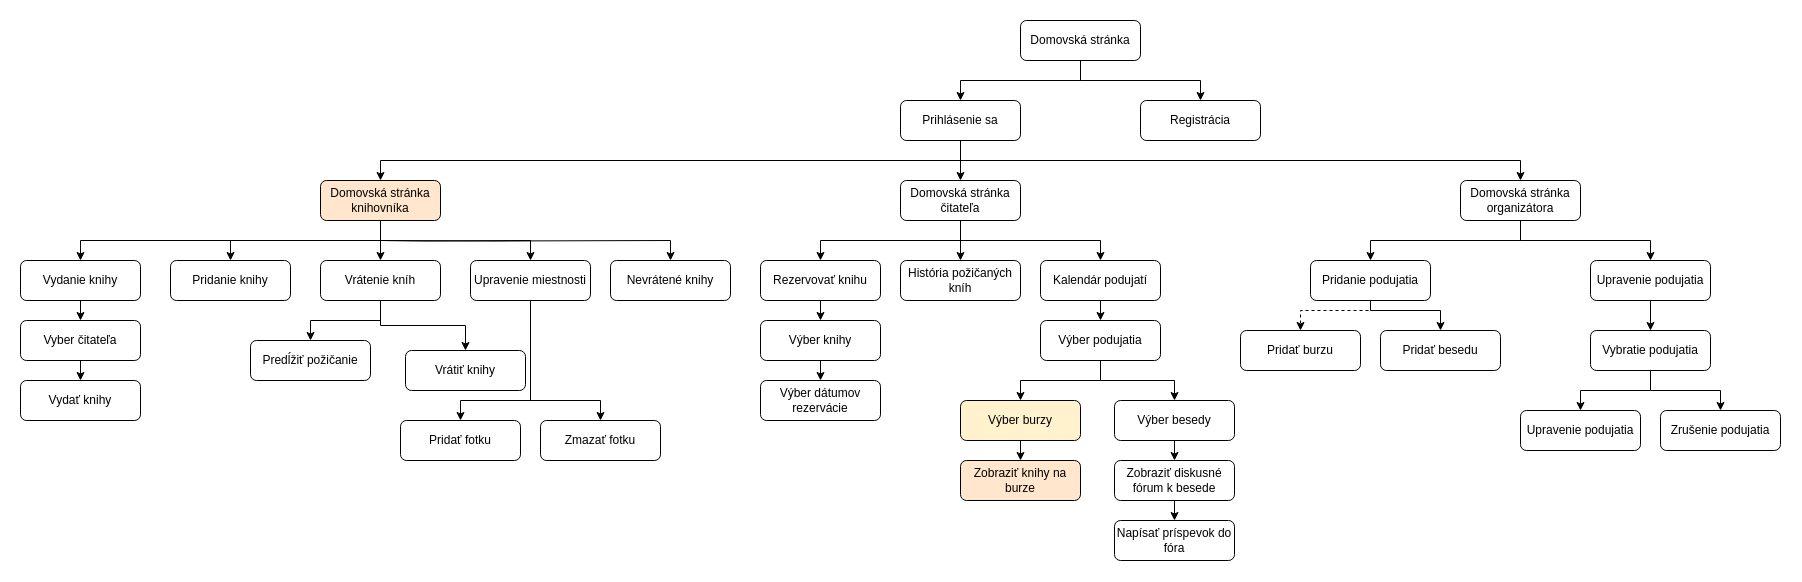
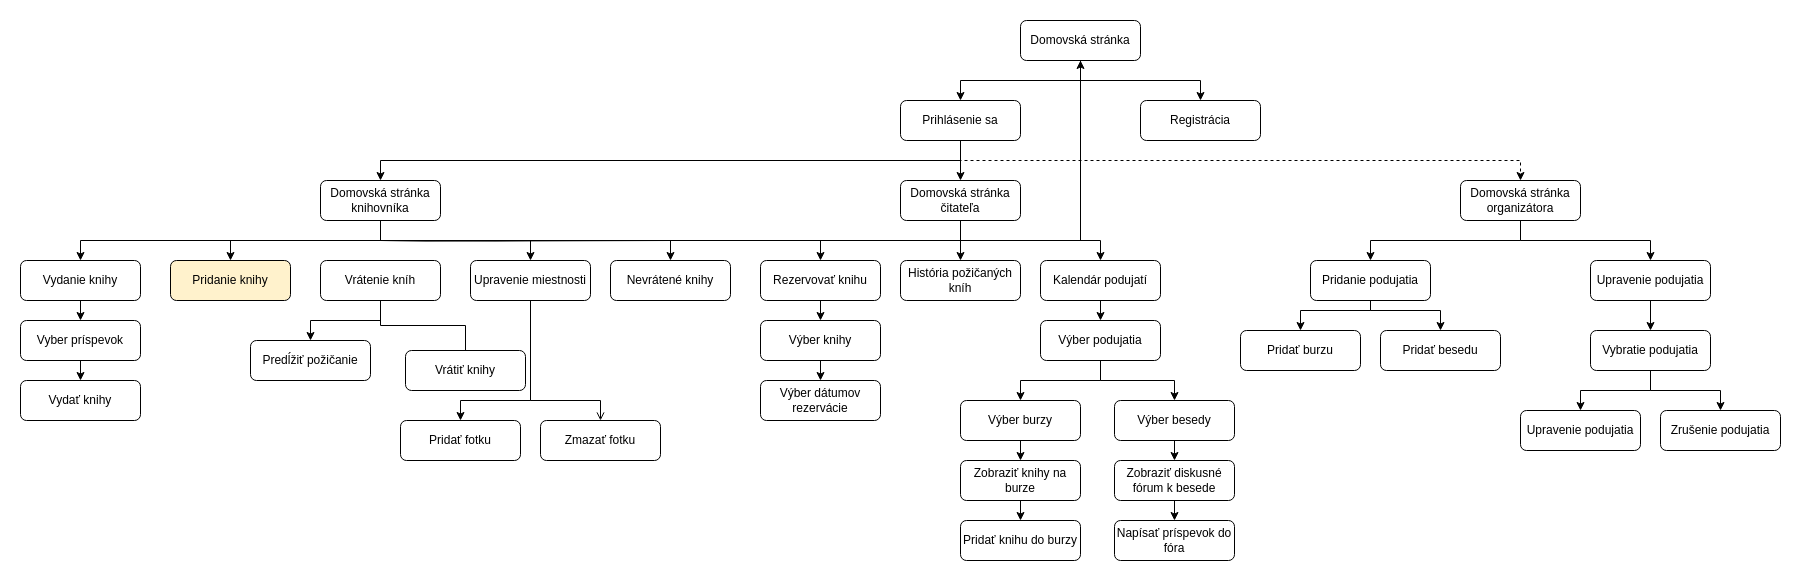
- <mxCell id="7" style="edgeStyle=orthogonalEdgeStyle;rounded=0;orthogonalLoop=1;jettySize=auto;html=1;exitX=0.5;exitY=1;exitDx=0;exitDy=0;" parent="1" source="8" target="60" edge="1"><mxGeometry relative="1" as="geometry" /></mxCell>
+ <mxCell id="7" style="edgeStyle=orthogonalEdgeStyle;rounded=0;orthogonalLoop=1;jettySize=auto;html=1;exitX=0.5;exitY=1;exitDx=0;exitDy=0;dashed=1;" parent="1" source="8" target="60" edge="1"><mxGeometry relative="1" as="geometry" /></mxCell>
- <mxCell id="20" value="Domovská stránka knihovníka" style="rounded=1;whiteSpace=wrap;html=1;fillColor=#ffe6cc;" parent="1" vertex="1"><mxGeometry x="320" y="180" width="120" height="40" as="geometry" /></mxCell>
+ <mxCell id="20" value="Domovská stránka knihovníka" style="rounded=1;whiteSpace=wrap;html=1;" parent="1" vertex="1"><mxGeometry x="320" y="180" width="120" height="40" as="geometry" /></mxCell>
- <mxCell id="17" style="edgeStyle=orthogonalEdgeStyle;rounded=0;orthogonalLoop=1;jettySize=auto;html=1;exitX=0.5;exitY=1;exitDx=0;exitDy=0;entryX=0.5;entryY=0;entryDx=0;entryDy=0;" parent="1" source="20" target="24" edge="1"><mxGeometry relative="1" as="geometry" /></mxCell>
+ <mxCell id="17" style="edgeStyle=orthogonalEdgeStyle;rounded=0;orthogonalLoop=1;jettySize=auto;html=1;exitX=0.5;exitY=1;exitDx=0;exitDy=0;" parent="1" source="20" target="4" edge="1"><mxGeometry relative="1" as="geometry" /></mxCell>
- <mxCell id="21" value="Pridanie knihy" style="rounded=1;whiteSpace=wrap;html=1;" parent="1" vertex="1"><mxGeometry x="170" y="260" width="120" height="40" as="geometry" /></mxCell>
+ <mxCell id="21" value="Pridanie knihy" style="rounded=1;whiteSpace=wrap;html=1;fillColor=#fff2cc;" parent="1" vertex="1"><mxGeometry x="170" y="260" width="120" height="40" as="geometry" /></mxCell>
- <mxCell id="63" style="edgeStyle=orthogonalEdgeStyle;rounded=0;orthogonalLoop=1;jettySize=auto;html=1;exitX=0.5;exitY=1;exitDx=0;exitDy=0;entryX=0.5;entryY=0;entryDx=0;entryDy=0;dashed=1;" parent="1" source="65" target="61" edge="1"><mxGeometry relative="1" as="geometry"><Array as="points"><mxPoint x="1370" y="310" /><mxPoint x="1300" y="310" /></Array></mxGeometry></mxCell>
+ <mxCell id="63" style="edgeStyle=orthogonalEdgeStyle;rounded=0;orthogonalLoop=1;jettySize=auto;html=1;exitX=0.5;exitY=1;exitDx=0;exitDy=0;entryX=0.5;entryY=0;entryDx=0;entryDy=0;" parent="1" source="65" target="61" edge="1"><mxGeometry relative="1" as="geometry"><Array as="points"><mxPoint x="1370" y="310" /><mxPoint x="1300" y="310" /></Array></mxGeometry></mxCell>
- <mxCell id="13" value="Vyber čitateľa" style="rounded=1;whiteSpace=wrap;html=1;" parent="1" vertex="1"><mxGeometry x="20" y="320" width="120" height="40" as="geometry" /></mxCell>
+ <mxCell id="13" value="Vyber príspevok" style="rounded=1;whiteSpace=wrap;html=1;" parent="1" vertex="1"><mxGeometry x="20" y="320" width="120" height="40" as="geometry" /></mxCell>
- <mxCell id="23" style="edgeStyle=orthogonalEdgeStyle;rounded=0;orthogonalLoop=1;jettySize=auto;html=1;exitX=0.5;exitY=1;exitDx=0;exitDy=0;" parent="1" source="24" target="26" edge="1"><mxGeometry relative="1" as="geometry" /></mxCell>
+ <mxCell id="23" style="edgeStyle=orthogonalEdgeStyle;rounded=0;orthogonalLoop=1;jettySize=auto;html=1;exitX=0.5;exitY=1;exitDx=0;exitDy=0;endArrow=none;" parent="1" source="24" target="26" edge="1"><mxGeometry relative="1" as="geometry" /></mxCell>
- <mxCell id="28" style="edgeStyle=orthogonalEdgeStyle;rounded=0;orthogonalLoop=1;jettySize=auto;html=1;exitX=0.5;exitY=1;exitDx=0;exitDy=0;" parent="1" source="29" target="32" edge="1"><mxGeometry relative="1" as="geometry"><Array as="points"><mxPoint x="530" y="400" /><mxPoint x="600" y="400" /></Array></mxGeometry></mxCell>
+ <mxCell id="28" style="edgeStyle=orthogonalEdgeStyle;rounded=0;orthogonalLoop=1;jettySize=auto;html=1;exitX=0.5;exitY=1;exitDx=0;exitDy=0;endArrow=open;" parent="1" source="29" target="32" edge="1"><mxGeometry relative="1" as="geometry"><Array as="points"><mxPoint x="530" y="400" /><mxPoint x="600" y="400" /></Array></mxGeometry></mxCell>
- <mxCell id="49" value="Výber burzy" style="rounded=1;whiteSpace=wrap;html=1;fillColor=#fff2cc;" parent="1" vertex="1"><mxGeometry x="960" y="400" width="120" height="40" as="geometry" /></mxCell>
+ <mxCell id="49" value="Výber burzy" style="rounded=1;whiteSpace=wrap;html=1;" parent="1" vertex="1"><mxGeometry x="960" y="400" width="120" height="40" as="geometry" /></mxCell>
- <mxCell id="53" value="Zobraziť knihy na burze" style="rounded=1;whiteSpace=wrap;html=1;fillColor=#ffe6cc;" parent="1" vertex="1"><mxGeometry x="960" y="460" width="120" height="40" as="geometry" /></mxCell>
+ <mxCell id="53" value="Zobraziť knihy na burze" style="rounded=1;whiteSpace=wrap;html=1;" parent="1" vertex="1"><mxGeometry x="960" y="460" width="120" height="40" as="geometry" /></mxCell>
+ <mxCell id="52" style="edgeStyle=orthogonalEdgeStyle;rounded=0;orthogonalLoop=1;jettySize=auto;html=1;exitX=0.5;exitY=1;exitDx=0;exitDy=0;entryX=0.5;entryY=0;entryDx=0;entryDy=0;" edge="1" parent="1" source="53" target="54"><mxGeometry relative="1" as="geometry" /></mxCell>
+ <mxCell id="54" value="Pridať knihu do burzy" style="rounded=1;whiteSpace=wrap;html=1;" parent="1" vertex="1"><mxGeometry x="960" y="520" width="120" height="40" as="geometry" /></mxCell>
